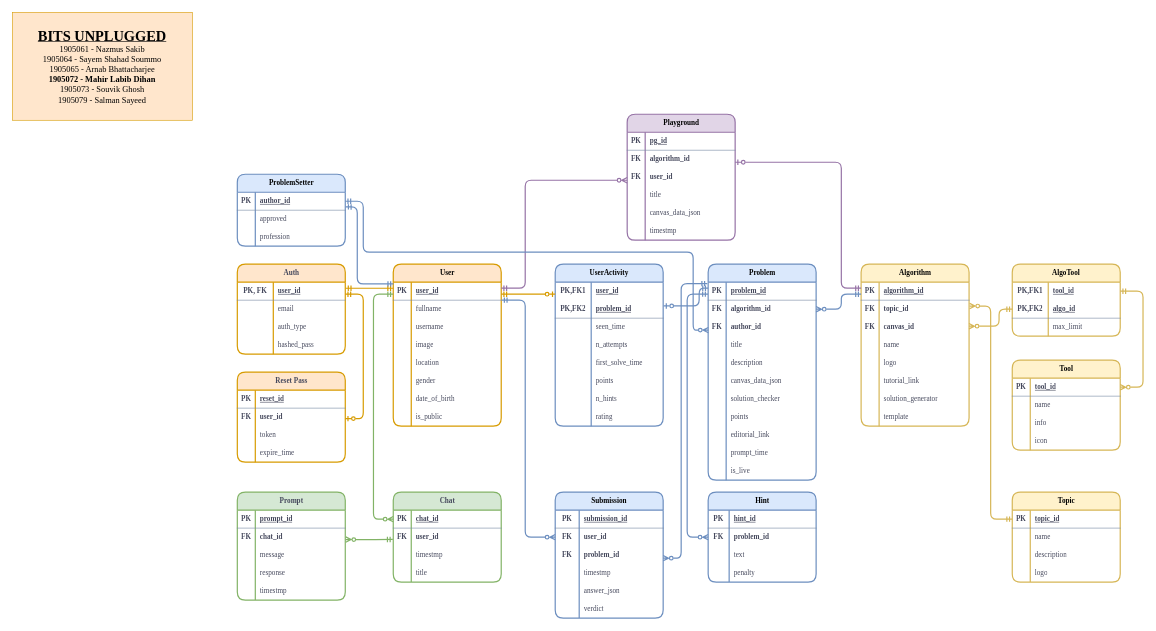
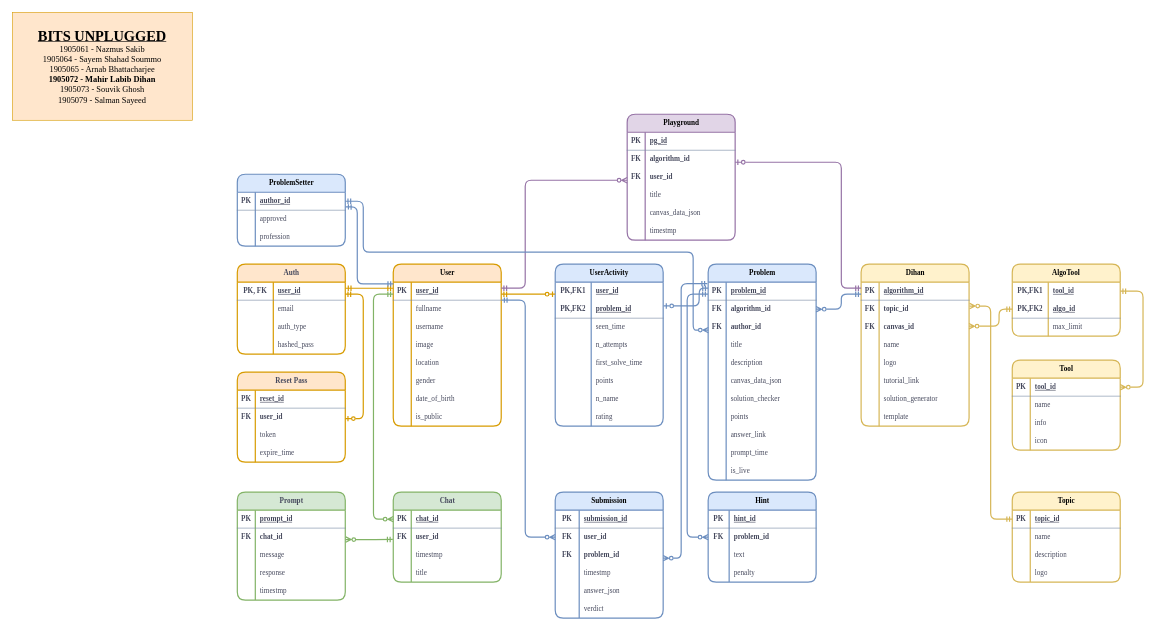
- <mxCell id="87" value="Algorithm" style="shape=table;startSize=30;container=1;collapsible=1;childLayout=tableLayout;fixedRows=1;rowLines=0;fontStyle=1;align=center;resizeLast=1;html=1;labelBackgroundColor=none;fillColor=#fff2cc;strokeColor=#d6b656;rounded=1;strokeWidth=2;fontFamily=Georgia;" vertex="1" parent="1"><mxGeometry x="1435" y="440" width="180" height="270" as="geometry" /></mxCell>
+ <mxCell id="87" value="Dihan" style="shape=table;startSize=30;container=1;collapsible=1;childLayout=tableLayout;fixedRows=1;rowLines=0;fontStyle=1;align=center;resizeLast=1;html=1;labelBackgroundColor=none;fillColor=#fff2cc;strokeColor=#d6b656;rounded=1;strokeWidth=2;fontFamily=Georgia;" vertex="1" parent="1"><mxGeometry x="1435" y="440" width="180" height="270" as="geometry" /></mxCell>
- <mxCell id="192" value="n_hints" style="shape=partialRectangle;connectable=0;fillColor=none;top=0;left=0;bottom=0;right=0;align=left;spacingLeft=6;overflow=hidden;html=1;whiteSpace=wrap;rounded=1;strokeColor=#788AA3;fontColor=#46495D;fontFamily=Georgia;" vertex="1" parent="190"><mxGeometry x="60" width="120" height="30" as="geometry"><mxRectangle width="120" height="30" as="alternateBounds" /></mxGeometry></mxCell>
+ <mxCell id="192" value="n_name" style="shape=partialRectangle;connectable=0;fillColor=none;top=0;left=0;bottom=0;right=0;align=left;spacingLeft=6;overflow=hidden;html=1;whiteSpace=wrap;rounded=1;strokeColor=#788AA3;fontColor=#46495D;fontFamily=Georgia;" vertex="1" parent="190"><mxGeometry x="60" width="120" height="30" as="geometry"><mxRectangle width="120" height="30" as="alternateBounds" /></mxGeometry></mxCell>
- <mxCell id="54" value="editorial_link" style="shape=partialRectangle;connectable=0;fillColor=none;top=0;left=0;bottom=0;right=0;align=left;spacingLeft=6;overflow=hidden;whiteSpace=wrap;html=1;labelBackgroundColor=none;strokeColor=#788AA3;fontColor=#46495D;rounded=1;fontFamily=Georgia;" vertex="1" parent="52"><mxGeometry x="30" width="150" height="30" as="geometry"><mxRectangle width="150" height="30" as="alternateBounds" /></mxGeometry></mxCell>
+ <mxCell id="54" value="answer_link" style="shape=partialRectangle;connectable=0;fillColor=none;top=0;left=0;bottom=0;right=0;align=left;spacingLeft=6;overflow=hidden;whiteSpace=wrap;html=1;labelBackgroundColor=none;strokeColor=#788AA3;fontColor=#46495D;rounded=1;fontFamily=Georgia;" vertex="1" parent="52"><mxGeometry x="30" width="150" height="30" as="geometry"><mxRectangle width="150" height="30" as="alternateBounds" /></mxGeometry></mxCell>
